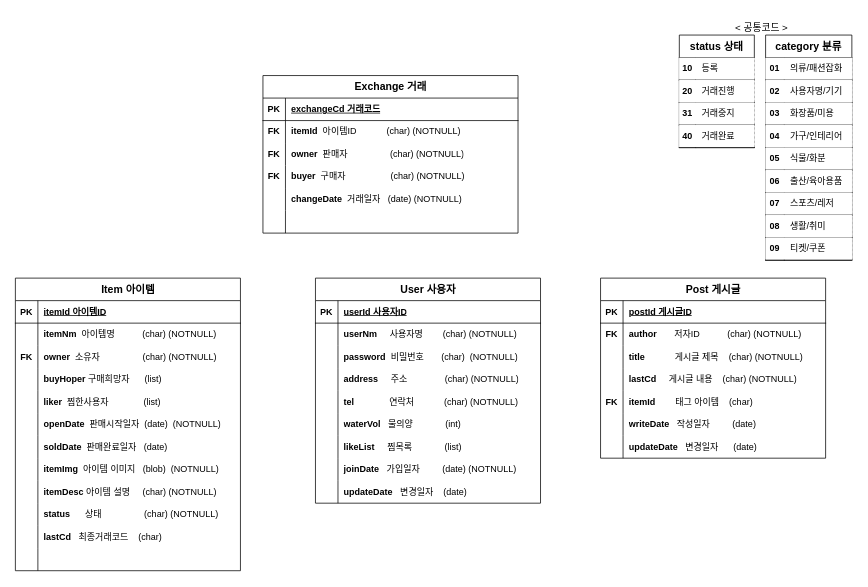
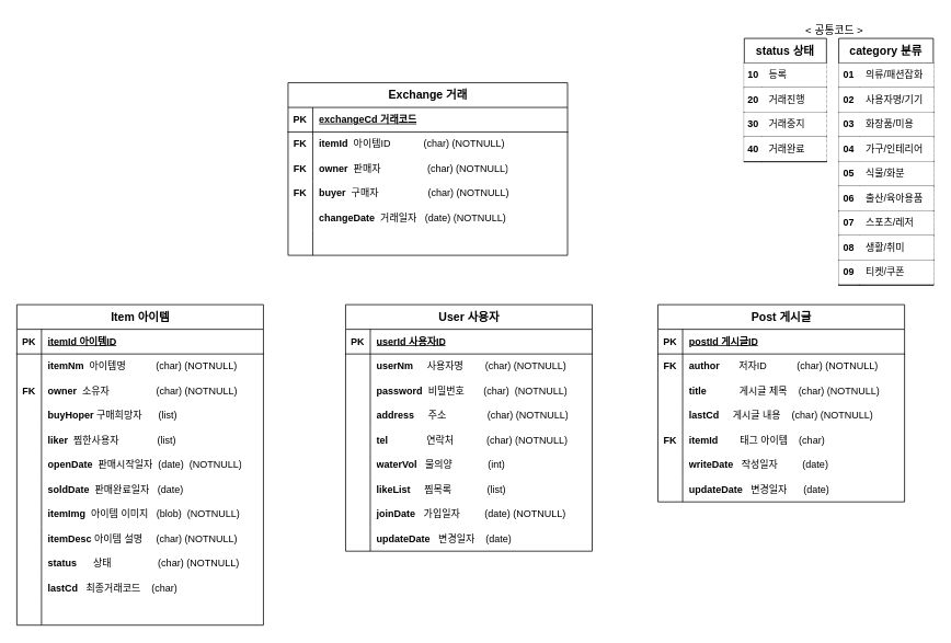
- <mxCell id="117" value="&lt;b&gt;31&lt;/b&gt;" style="shape=partialRectangle;html=1;whiteSpace=wrap;connectable=0;top=0;left=0;bottom=1;right=0;overflow=hidden;fontSize=12;spacingBottom=0;shadow=0;perimeterSpacing=1;labelBackgroundColor=none;" vertex="1" parent="116"><mxGeometry width="22" height="30" as="geometry"><mxRectangle width="22" height="30" as="alternateBounds" /></mxGeometry></mxCell>
+ <mxCell id="117" value="&lt;b&gt;30&lt;/b&gt;" style="shape=partialRectangle;html=1;whiteSpace=wrap;connectable=0;top=0;left=0;bottom=1;right=0;overflow=hidden;fontSize=12;spacingBottom=0;shadow=0;perimeterSpacing=1;labelBackgroundColor=none;" vertex="1" parent="116"><mxGeometry width="22" height="30" as="geometry"><mxRectangle width="22" height="30" as="alternateBounds" /></mxGeometry></mxCell>
